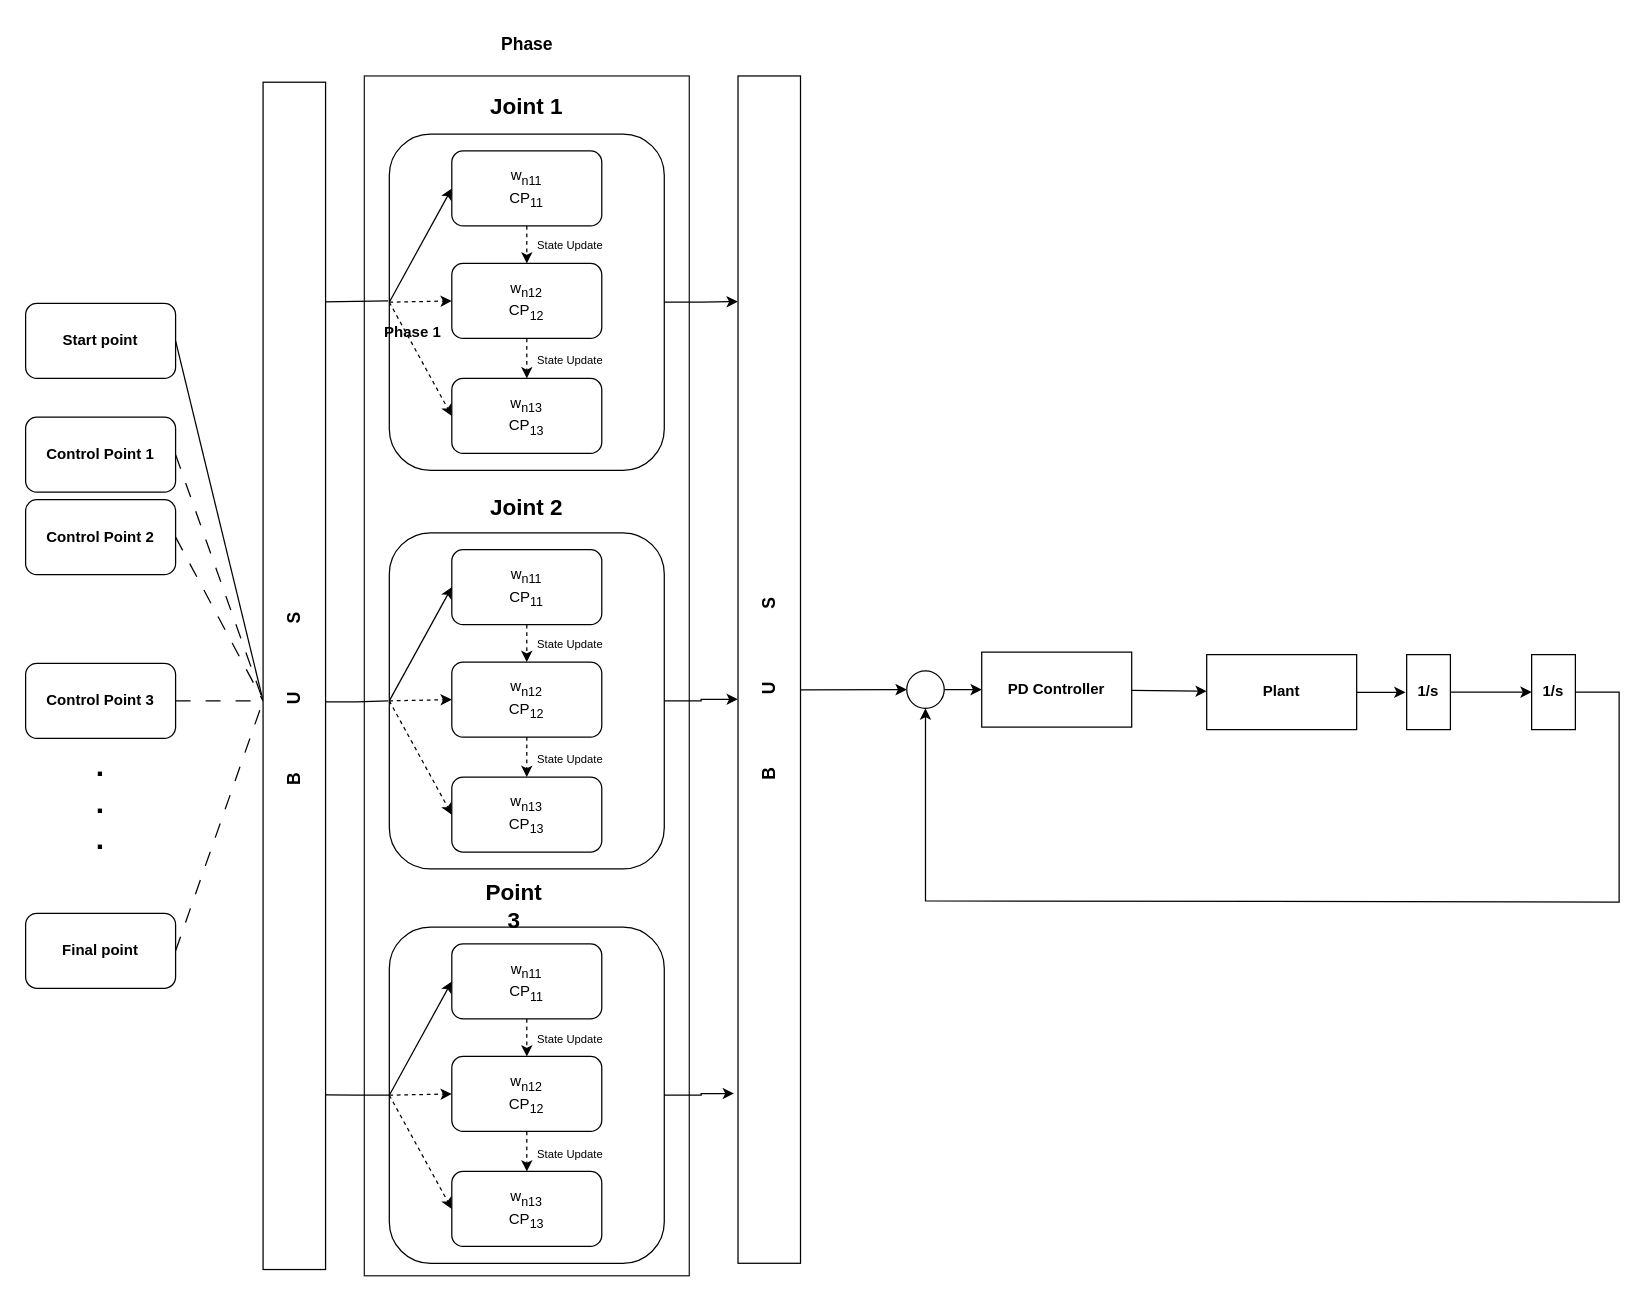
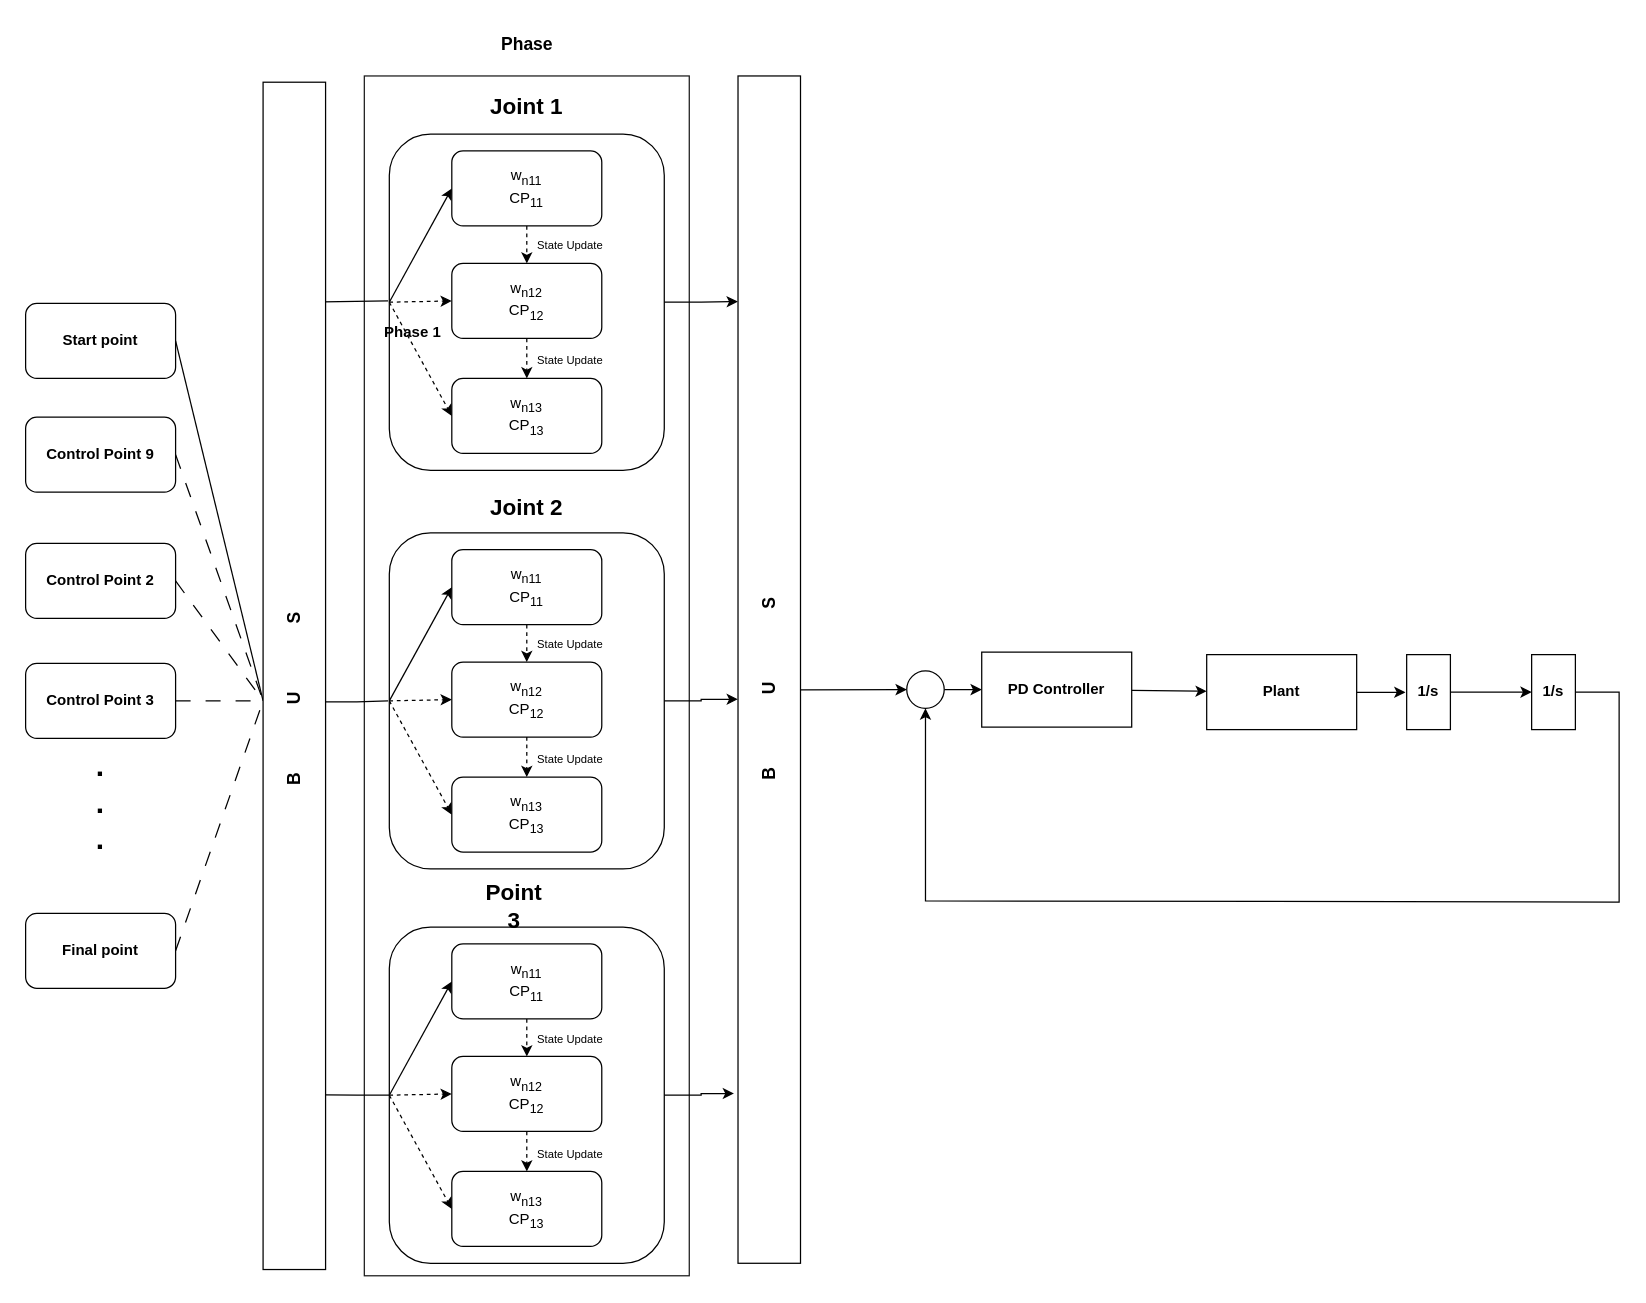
- <mxCell id="22" value="Control Point 1" style="rounded=1;whiteSpace=wrap;html=1;shadow=0;fontStyle=1" vertex="1" parent="1"><mxGeometry x="20" y="333" width="120" height="60" as="geometry" /></mxCell>
+ <mxCell id="22" value="Control Point 9" style="rounded=1;whiteSpace=wrap;html=1;shadow=0;fontStyle=1" vertex="1" parent="1"><mxGeometry x="20" y="333" width="120" height="60" as="geometry" /></mxCell>
- <mxCell id="20" value="Control Point 2" style="rounded=1;whiteSpace=wrap;html=1;shadow=0;fontStyle=1" vertex="1" parent="1"><mxGeometry x="20" y="399" width="120" height="60" as="geometry" /></mxCell>
+ <mxCell id="20" value="Control Point 2" style="rounded=1;whiteSpace=wrap;html=1;shadow=0;fontStyle=1" vertex="1" parent="1"><mxGeometry x="20" y="434" width="120" height="60" as="geometry" /></mxCell>
